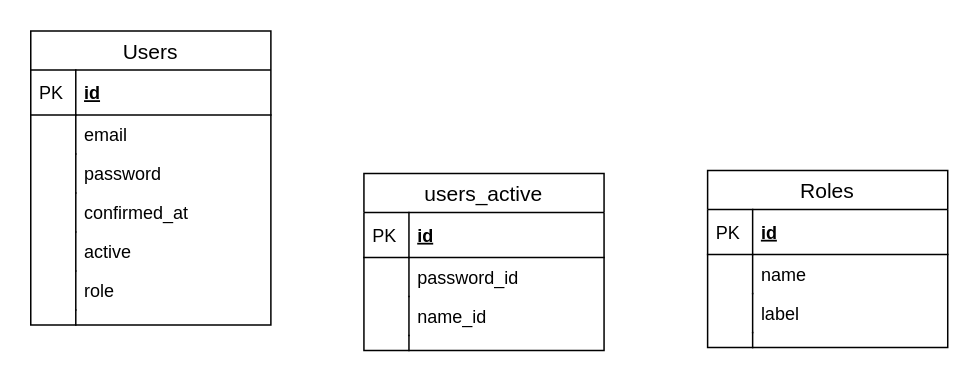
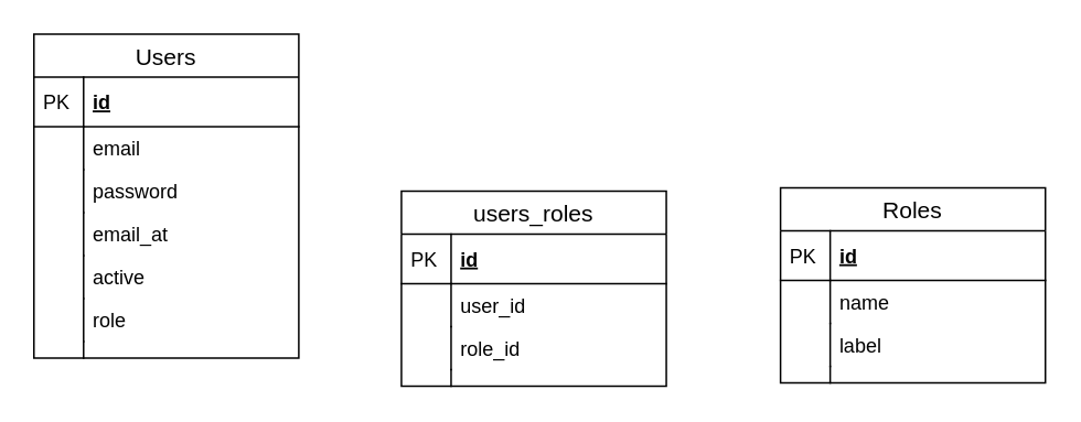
- <mxCell id="17" value="users_active" style="swimlane;fontStyle=0;childLayout=stackLayout;horizontal=1;startSize=26;horizontalStack=0;resizeParent=1;resizeParentMax=0;resizeLast=0;collapsible=1;marginBottom=0;align=center;fontSize=14;" vertex="1" parent="1"><mxGeometry x="242" y="115" width="160" height="118" as="geometry" /></mxCell>
+ <mxCell id="17" value="users_roles" style="swimlane;fontStyle=0;childLayout=stackLayout;horizontal=1;startSize=26;horizontalStack=0;resizeParent=1;resizeParentMax=0;resizeLast=0;collapsible=1;marginBottom=0;align=center;fontSize=14;" vertex="1" parent="1"><mxGeometry x="242" y="115" width="160" height="118" as="geometry" /></mxCell>
- <mxCell id="9" value="confirmed_at" style="shape=partialRectangle;top=0;left=0;right=0;bottom=0;align=left;verticalAlign=top;fillColor=none;spacingLeft=34;spacingRight=4;overflow=hidden;rotatable=0;points=[[0,0.5],[1,0.5]];portConstraint=eastwest;dropTarget=0;fontSize=12;" parent="2" vertex="1"><mxGeometry y="108" width="160" height="26" as="geometry" /></mxCell>
+ <mxCell id="9" value="email_at" style="shape=partialRectangle;top=0;left=0;right=0;bottom=0;align=left;verticalAlign=top;fillColor=none;spacingLeft=34;spacingRight=4;overflow=hidden;rotatable=0;points=[[0,0.5],[1,0.5]];portConstraint=eastwest;dropTarget=0;fontSize=12;" parent="2" vertex="1"><mxGeometry y="108" width="160" height="26" as="geometry" /></mxCell>
- <mxCell id="20" value="password_id" style="shape=partialRectangle;top=0;left=0;right=0;bottom=0;align=left;verticalAlign=top;fillColor=none;spacingLeft=34;spacingRight=4;overflow=hidden;rotatable=0;points=[[0,0.5],[1,0.5]];portConstraint=eastwest;dropTarget=0;fontSize=12;" vertex="1" parent="17"><mxGeometry y="56" width="160" height="26" as="geometry" /></mxCell>
+ <mxCell id="20" value="user_id" style="shape=partialRectangle;top=0;left=0;right=0;bottom=0;align=left;verticalAlign=top;fillColor=none;spacingLeft=34;spacingRight=4;overflow=hidden;rotatable=0;points=[[0,0.5],[1,0.5]];portConstraint=eastwest;dropTarget=0;fontSize=12;" vertex="1" parent="17"><mxGeometry y="56" width="160" height="26" as="geometry" /></mxCell>
- <mxCell id="22" value="name_id" style="shape=partialRectangle;top=0;left=0;right=0;bottom=0;align=left;verticalAlign=top;fillColor=none;spacingLeft=34;spacingRight=4;overflow=hidden;rotatable=0;points=[[0,0.5],[1,0.5]];portConstraint=eastwest;dropTarget=0;fontSize=12;" vertex="1" parent="17"><mxGeometry y="82" width="160" height="26" as="geometry" /></mxCell>
+ <mxCell id="22" value="role_id" style="shape=partialRectangle;top=0;left=0;right=0;bottom=0;align=left;verticalAlign=top;fillColor=none;spacingLeft=34;spacingRight=4;overflow=hidden;rotatable=0;points=[[0,0.5],[1,0.5]];portConstraint=eastwest;dropTarget=0;fontSize=12;" vertex="1" parent="17"><mxGeometry y="82" width="160" height="26" as="geometry" /></mxCell>
